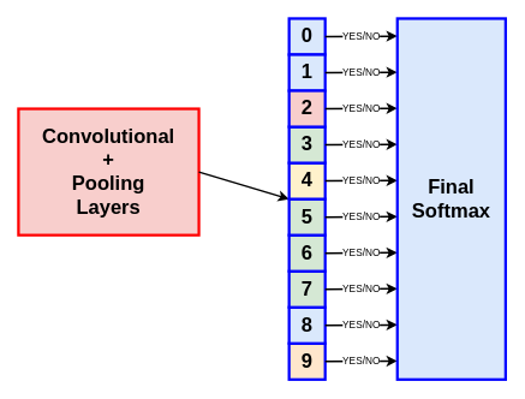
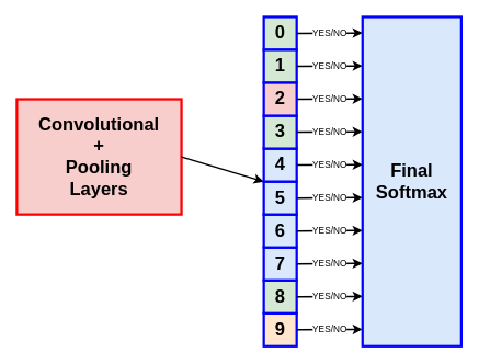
- <mxCell id="4" value="0" style="rounded=0;whiteSpace=wrap;html=1;fillColor=#dae8fc;strokeColor=#0000FF;fontStyle=1;fontSize=22;strokeWidth=3;" vertex="1" parent="1"><mxGeometry x="320" y="20" width="40" height="40" as="geometry" /></mxCell>
+ <mxCell id="4" value="0" style="rounded=0;whiteSpace=wrap;html=1;fillColor=#d5e8d4;strokeColor=#0000FF;fontStyle=1;fontSize=22;strokeWidth=3;" vertex="1" parent="1"><mxGeometry x="320" y="20" width="40" height="40" as="geometry" /></mxCell>
- <mxCell id="5" value="1" style="rounded=0;whiteSpace=wrap;html=1;fillColor=#dae8fc;strokeColor=#0000FF;fontStyle=1;fontSize=22;strokeWidth=3;" vertex="1" parent="1"><mxGeometry x="320" y="60" width="40" height="40" as="geometry" /></mxCell>
+ <mxCell id="5" value="1" style="rounded=0;whiteSpace=wrap;html=1;fillColor=#d5e8d4;strokeColor=#0000FF;fontStyle=1;fontSize=22;strokeWidth=3;" vertex="1" parent="1"><mxGeometry x="320" y="60" width="40" height="40" as="geometry" /></mxCell>
- <mxCell id="11" value="4" style="rounded=0;whiteSpace=wrap;html=1;fillColor=#fff2cc;strokeColor=#0000FF;fontStyle=1;fontSize=22;strokeWidth=3;" vertex="1" parent="1"><mxGeometry x="320" y="180" width="40" height="40" as="geometry" /></mxCell>
+ <mxCell id="11" value="4" style="rounded=0;whiteSpace=wrap;html=1;fillColor=#dae8fc;strokeColor=#0000FF;fontStyle=1;fontSize=22;strokeWidth=3;" vertex="1" parent="1"><mxGeometry x="320" y="180" width="40" height="40" as="geometry" /></mxCell>
- <mxCell id="10" value="5" style="rounded=0;whiteSpace=wrap;html=1;fillColor=#d5e8d4;strokeColor=#0000FF;fontStyle=1;fontSize=22;strokeWidth=3;" vertex="1" parent="1"><mxGeometry x="320" y="220" width="40" height="40" as="geometry" /></mxCell>
+ <mxCell id="10" value="5" style="rounded=0;whiteSpace=wrap;html=1;fillColor=#dae8fc;strokeColor=#0000FF;fontStyle=1;fontSize=22;strokeWidth=3;" vertex="1" parent="1"><mxGeometry x="320" y="220" width="40" height="40" as="geometry" /></mxCell>
- <mxCell id="9" value="6" style="rounded=0;whiteSpace=wrap;html=1;fillColor=#d5e8d4;strokeColor=#0000FF;fontStyle=1;fontSize=22;strokeWidth=3;" vertex="1" parent="1"><mxGeometry x="320" y="260" width="40" height="40" as="geometry" /></mxCell>
+ <mxCell id="9" value="6" style="rounded=0;whiteSpace=wrap;html=1;fillColor=#dae8fc;strokeColor=#0000FF;fontStyle=1;fontSize=22;strokeWidth=3;" vertex="1" parent="1"><mxGeometry x="320" y="260" width="40" height="40" as="geometry" /></mxCell>
- <mxCell id="8" value="7" style="rounded=0;whiteSpace=wrap;html=1;fillColor=#d5e8d4;strokeColor=#0000FF;fontStyle=1;fontSize=22;strokeWidth=3;" vertex="1" parent="1"><mxGeometry x="320" y="300" width="40" height="40" as="geometry" /></mxCell>
+ <mxCell id="8" value="7" style="rounded=0;whiteSpace=wrap;html=1;fillColor=#dae8fc;strokeColor=#0000FF;fontStyle=1;fontSize=22;strokeWidth=3;" vertex="1" parent="1"><mxGeometry x="320" y="300" width="40" height="40" as="geometry" /></mxCell>
- <mxCell id="7" value="8" style="rounded=0;whiteSpace=wrap;html=1;fillColor=#dae8fc;strokeColor=#0000FF;fontStyle=1;fontSize=22;strokeWidth=3;" vertex="1" parent="1"><mxGeometry x="320" y="340" width="40" height="40" as="geometry" /></mxCell>
+ <mxCell id="7" value="8" style="rounded=0;whiteSpace=wrap;html=1;fillColor=#d5e8d4;strokeColor=#0000FF;fontStyle=1;fontSize=22;strokeWidth=3;" vertex="1" parent="1"><mxGeometry x="320" y="340" width="40" height="40" as="geometry" /></mxCell>
